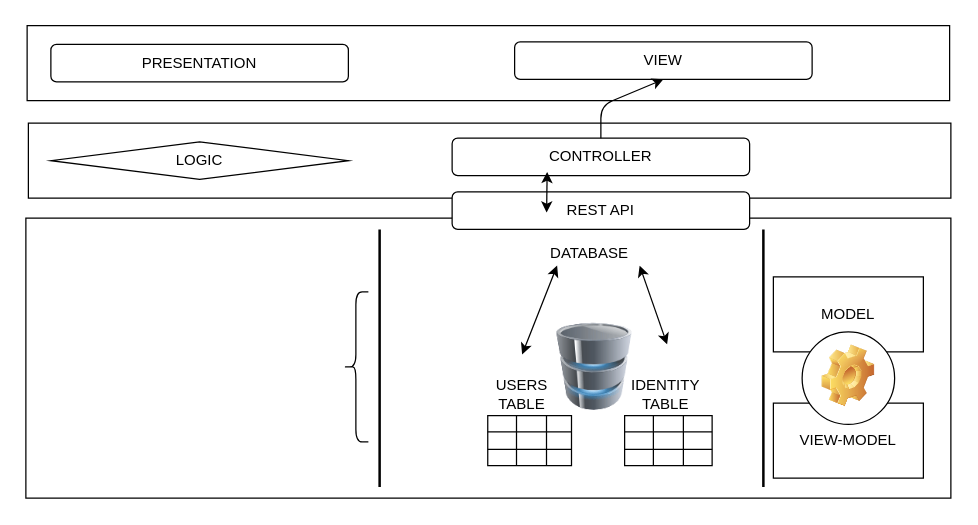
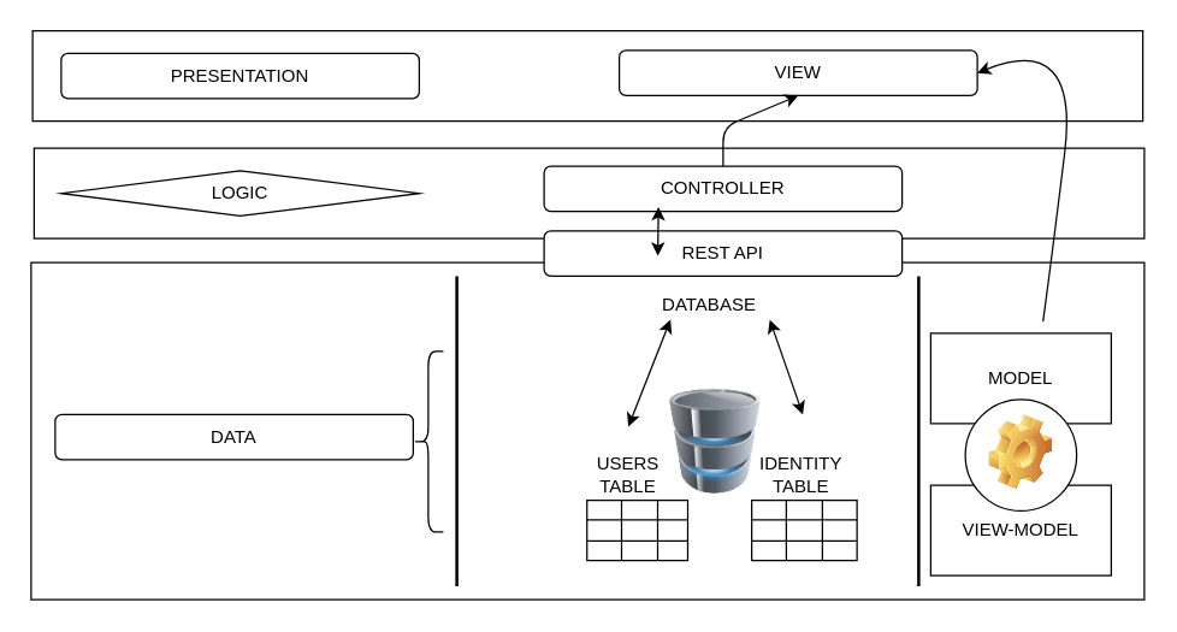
+ <mxCell id="46" value="" style="curved=1;endArrow=classic;html=1;exitX=0.622;exitY=-0.13;exitDx=0;exitDy=0;exitPerimeter=0;entryX=1;entryY=0.5;entryDx=0;entryDy=0;" parent="1" source="38" target="43" edge="1"><mxGeometry width="50" height="50" relative="1" as="geometry"><mxPoint x="387" y="263" as="sourcePoint" /><mxPoint x="437" y="213" as="targetPoint" /><Array as="points"><mxPoint x="697" y="182" /><mxPoint x="717" y="21" /></Array></mxGeometry></mxCell>
+ <mxCell id="35" value="DATA" style="rounded=1;whiteSpace=wrap;html=1;" parent="1" vertex="1"><mxGeometry x="36" y="275" width="238" height="30" as="geometry" /></mxCell>
